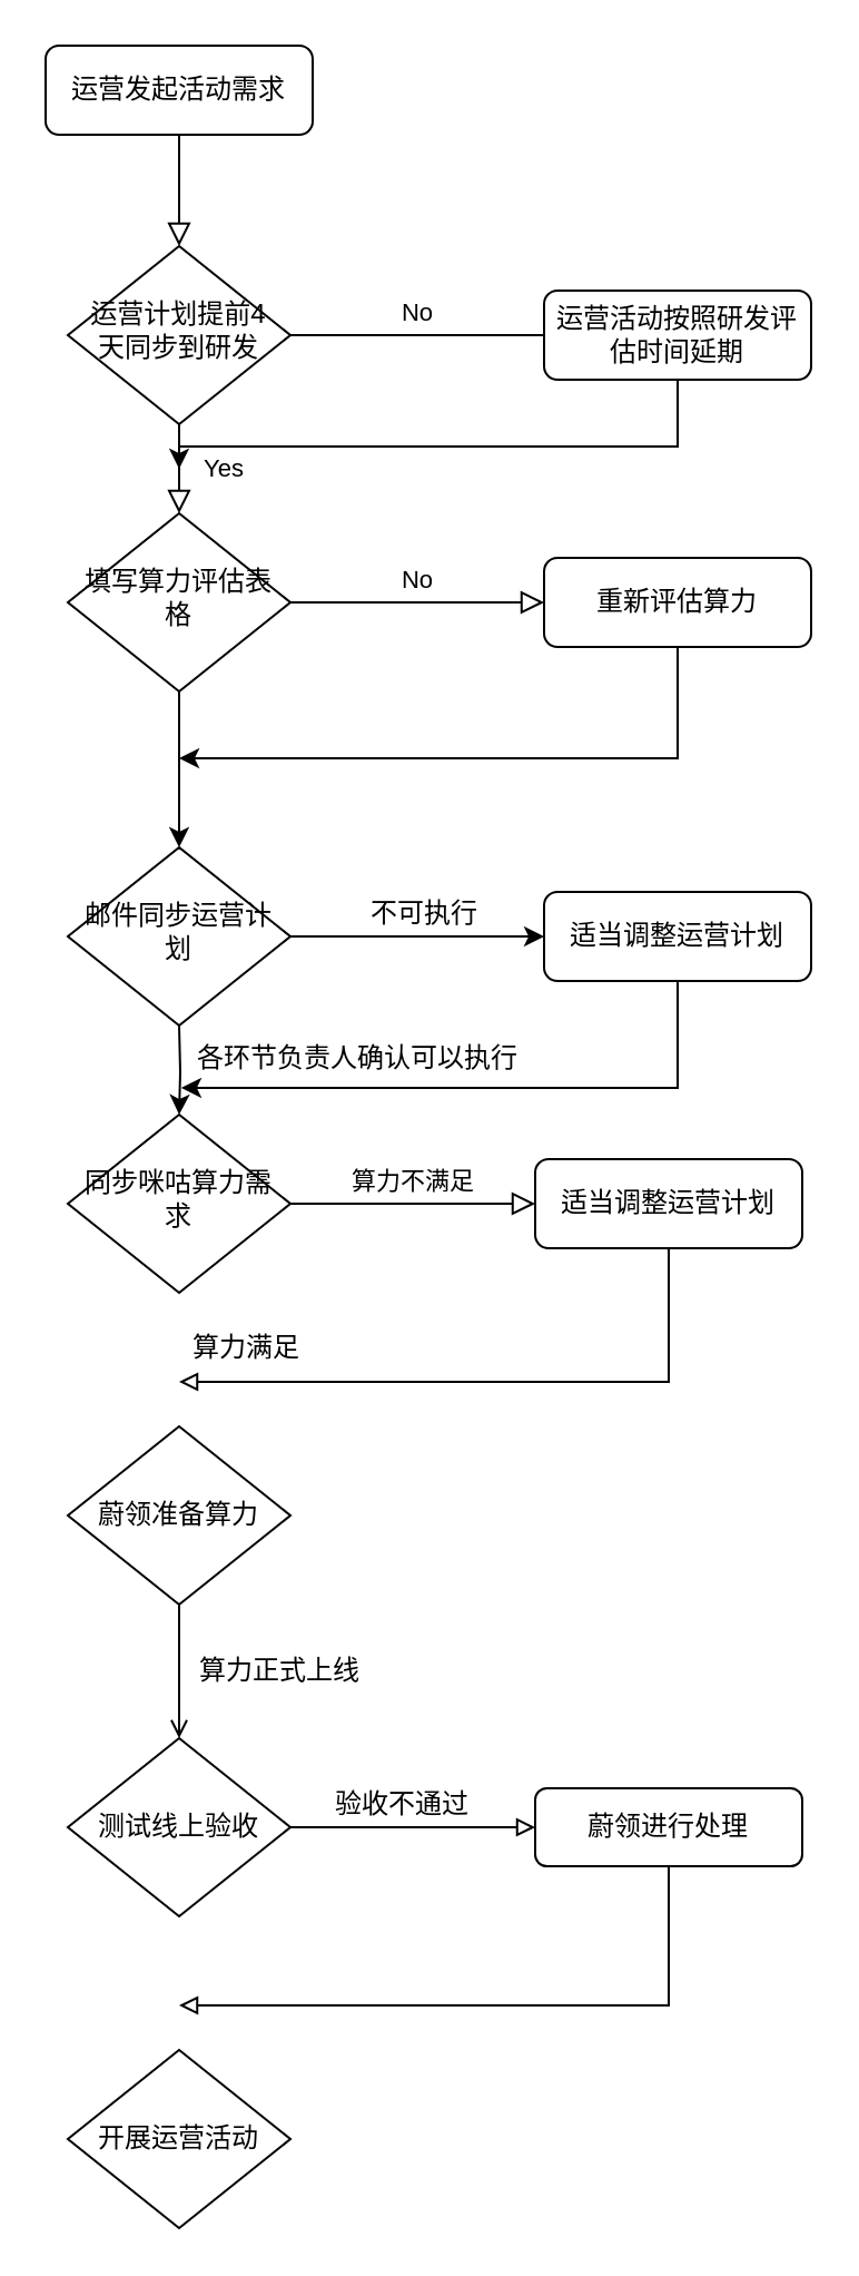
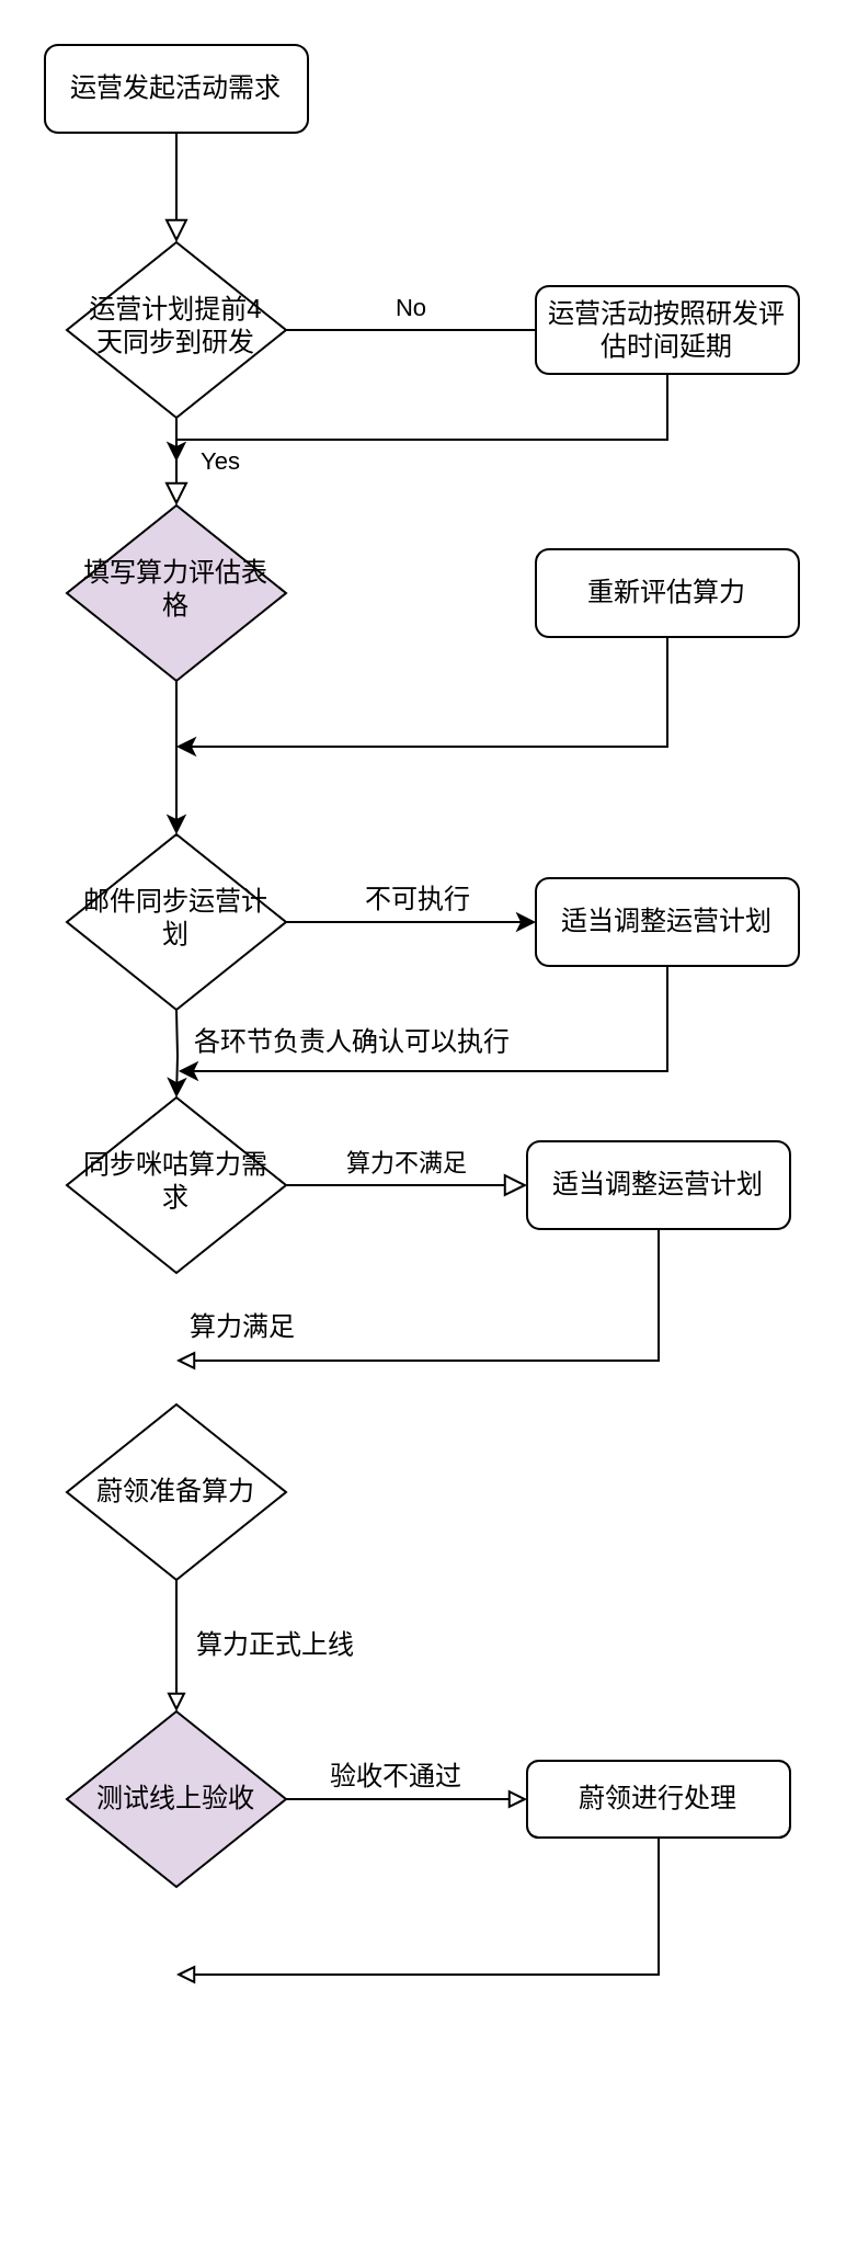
- <mxCell id="11" value="填写算力评估表格" style="rhombus;whiteSpace=wrap;html=1;shadow=0;fontFamily=Helvetica;fontSize=12;align=center;strokeWidth=1;spacing=6;spacingTop=-4;" parent="1" vertex="1"><mxGeometry x="30" y="230" width="100" height="80" as="geometry" /></mxCell>
+ <mxCell id="11" value="填写算力评估表格" style="rhombus;whiteSpace=wrap;html=1;shadow=0;fontFamily=Helvetica;fontSize=12;align=center;strokeWidth=1;spacing=6;spacingTop=-4;fillColor=#e1d5e7;" parent="1" vertex="1"><mxGeometry x="30" y="230" width="100" height="80" as="geometry" /></mxCell>
- <mxCell id="9" value="No" style="edgeStyle=orthogonalEdgeStyle;rounded=0;html=1;jettySize=auto;orthogonalLoop=1;fontSize=11;endArrow=block;endFill=0;endSize=8;strokeWidth=1;shadow=0;labelBackgroundColor=none;" parent="1" source="11" target="13" edge="1"><mxGeometry y="10" relative="1" as="geometry"><mxPoint as="offset" /></mxGeometry></mxCell>
- <mxCell id="18" style="edgeStyle=orthogonalEdgeStyle;rounded=0;orthogonalLoop=1;jettySize=auto;html=1;endArrow=open;endFill=0;" parent="1" source="19" target="22" edge="1"><mxGeometry relative="1" as="geometry" /></mxCell>
+ <mxCell id="18" style="edgeStyle=orthogonalEdgeStyle;rounded=0;orthogonalLoop=1;jettySize=auto;html=1;endArrow=block;endFill=0;" parent="1" source="19" target="22" edge="1"><mxGeometry relative="1" as="geometry" /></mxCell>
- <mxCell id="22" value="测试线上验收" style="rhombus;whiteSpace=wrap;html=1;" parent="1" vertex="1"><mxGeometry x="30" y="780" width="100" height="80" as="geometry" /></mxCell>
+ <mxCell id="22" value="测试线上验收" style="rhombus;whiteSpace=wrap;html=1;fillColor=#e1d5e7;" parent="1" vertex="1"><mxGeometry x="30" y="780" width="100" height="80" as="geometry" /></mxCell>
- <mxCell id="24" value="开展运营活动" style="rhombus;whiteSpace=wrap;html=1;" parent="1" vertex="1"><mxGeometry x="30" y="920" width="100" height="80" as="geometry" /></mxCell>
